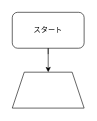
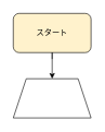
- <mxCell id="2" value="スタート" style="rounded=1;whiteSpace=wrap;html=1;" vertex="1" parent="1"><mxGeometry x="20" y="20" width="120" height="60" as="geometry" /></mxCell>
+ <mxCell id="2" value="スタート" style="rounded=1;whiteSpace=wrap;html=1;fillColor=#fff2cc;" vertex="1" parent="1"><mxGeometry x="20" y="20" width="120" height="60" as="geometry" /></mxCell>
